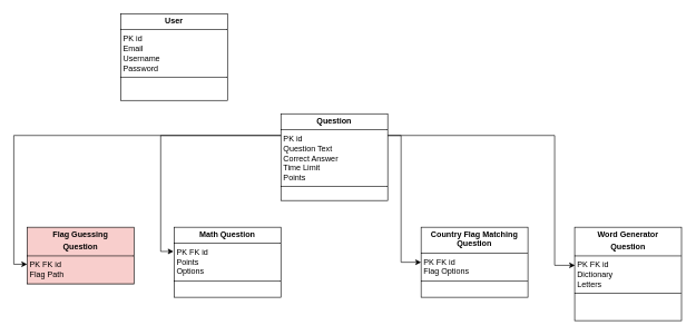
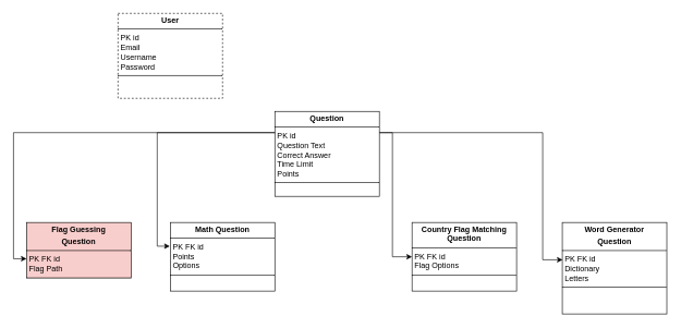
- <mxCell id="4" value="&lt;p style=&quot;margin:0px;margin-top:4px;text-align:center;&quot;&gt;&lt;b&gt;User&lt;/b&gt;&lt;/p&gt;&lt;hr size=&quot;1&quot; style=&quot;border-style:solid;&quot;&gt;&lt;p style=&quot;margin:0px;margin-left:4px;&quot;&gt;PK id&lt;/p&gt;&lt;p style=&quot;margin:0px;margin-left:4px;&quot;&gt;Email&lt;br&gt;&lt;/p&gt;&lt;p style=&quot;margin:0px;margin-left:4px;&quot;&gt;Username&lt;/p&gt;&lt;p style=&quot;margin:0px;margin-left:4px;&quot;&gt;Password&lt;/p&gt;&lt;hr size=&quot;1&quot; style=&quot;border-style:solid;&quot;&gt;&lt;p style=&quot;margin:0px;margin-left:4px;&quot;&gt;&lt;br&gt;&lt;/p&gt;" style="verticalAlign=top;align=left;overflow=fill;html=1;whiteSpace=wrap;" parent="1" vertex="1"><mxGeometry x="180" y="20" width="160" height="130" as="geometry" /></mxCell>
+ <mxCell id="4" value="&lt;p style=&quot;margin:0px;margin-top:4px;text-align:center;&quot;&gt;&lt;b&gt;User&lt;/b&gt;&lt;/p&gt;&lt;hr size=&quot;1&quot; style=&quot;border-style:solid;&quot;&gt;&lt;p style=&quot;margin:0px;margin-left:4px;&quot;&gt;PK id&lt;/p&gt;&lt;p style=&quot;margin:0px;margin-left:4px;&quot;&gt;Email&lt;br&gt;&lt;/p&gt;&lt;p style=&quot;margin:0px;margin-left:4px;&quot;&gt;Username&lt;/p&gt;&lt;p style=&quot;margin:0px;margin-left:4px;&quot;&gt;Password&lt;/p&gt;&lt;hr size=&quot;1&quot; style=&quot;border-style:solid;&quot;&gt;&lt;p style=&quot;margin:0px;margin-left:4px;&quot;&gt;&lt;br&gt;&lt;/p&gt;" style="verticalAlign=top;align=left;overflow=fill;html=1;whiteSpace=wrap;dashed=1;" parent="1" vertex="1"><mxGeometry x="180" y="20" width="160" height="130" as="geometry" /></mxCell>
